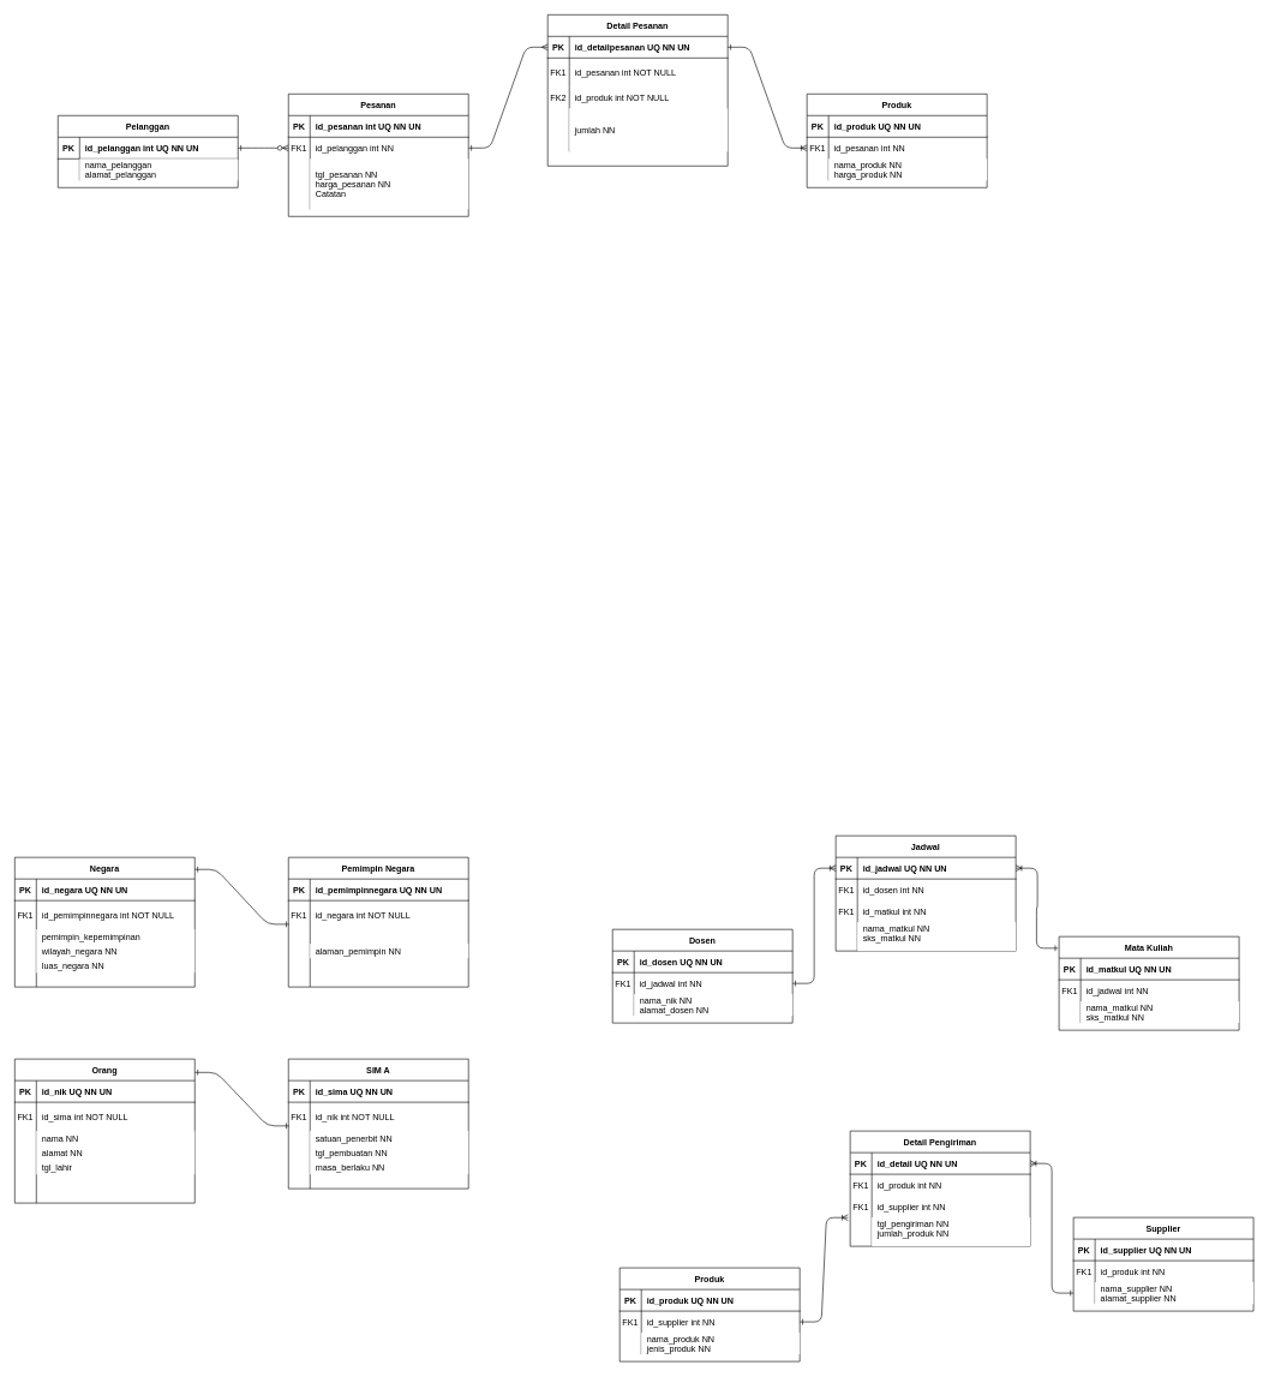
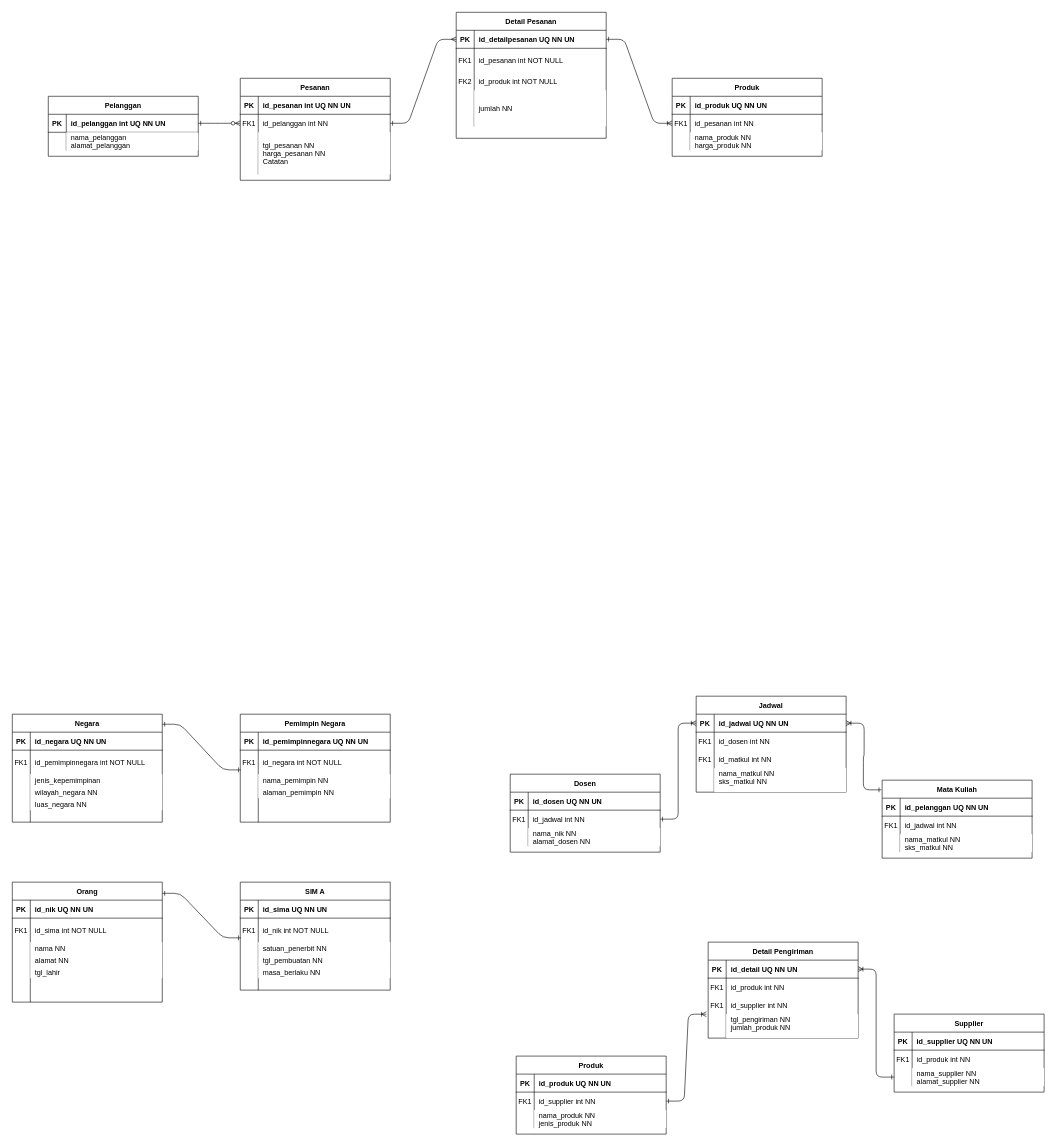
+ <mxCell id="72" value="nama_pemimpin NN" style="shape=partialRectangle;overflow=hidden;connectable=0;top=0;left=0;bottom=0;right=0;align=left;spacingLeft=6;" vertex="1" parent="70"><mxGeometry x="30" width="220" height="20" as="geometry"><mxRectangle width="220" height="20" as="alternateBounds" /></mxGeometry></mxCell>
- <mxCell id="53" value="pemimpin_kepemimpinan" style="shape=partialRectangle;overflow=hidden;connectable=0;top=0;left=0;bottom=0;right=0;align=left;spacingLeft=6;" vertex="1" parent="51"><mxGeometry x="30" width="220" height="20" as="geometry"><mxRectangle width="220" height="20" as="alternateBounds" /></mxGeometry></mxCell>
+ <mxCell id="53" value="jenis_kepemimpinan" style="shape=partialRectangle;overflow=hidden;connectable=0;top=0;left=0;bottom=0;right=0;align=left;spacingLeft=6;" vertex="1" parent="51"><mxGeometry x="30" width="220" height="20" as="geometry"><mxRectangle width="220" height="20" as="alternateBounds" /></mxGeometry></mxCell>
- <mxCell id="114" value="id_matkul UQ NN UN" style="shape=partialRectangle;overflow=hidden;connectable=0;fillColor=none;top=0;left=0;bottom=0;right=0;align=left;spacingLeft=6;fontStyle=1;" vertex="1" parent="112"><mxGeometry x="30" width="220" height="30" as="geometry"><mxRectangle width="220" height="30" as="alternateBounds" /></mxGeometry></mxCell>
+ <mxCell id="114" value="id_pelanggan UQ NN UN" style="shape=partialRectangle;overflow=hidden;connectable=0;fillColor=none;top=0;left=0;bottom=0;right=0;align=left;spacingLeft=6;fontStyle=1;" vertex="1" parent="112"><mxGeometry x="30" width="220" height="30" as="geometry"><mxRectangle width="220" height="30" as="alternateBounds" /></mxGeometry></mxCell>
